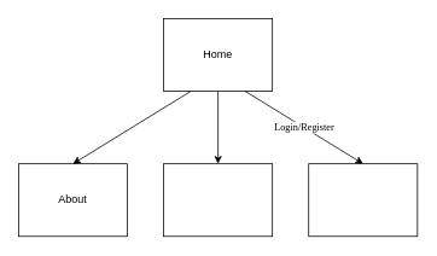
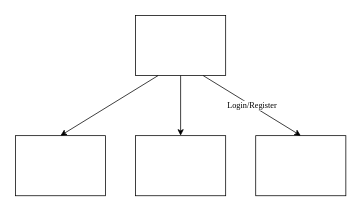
- <mxCell id="3" value="Home" style="text;html=1;align=center;verticalAlign=middle;whiteSpace=wrap;rounded=0;" vertex="1" parent="1"><mxGeometry x="180" y="45" width="120" height="30" as="geometry" /></mxCell>
- <mxCell id="5" value="About" style="text;html=1;align=center;verticalAlign=middle;whiteSpace=wrap;rounded=0;" vertex="1" parent="1"><mxGeometry x="20" y="205" width="120" height="30" as="geometry" /></mxCell>
